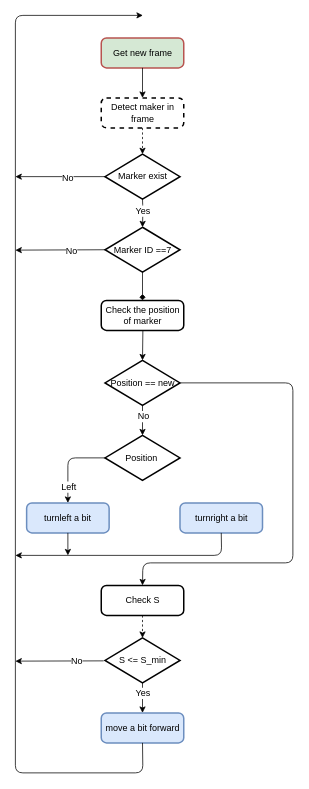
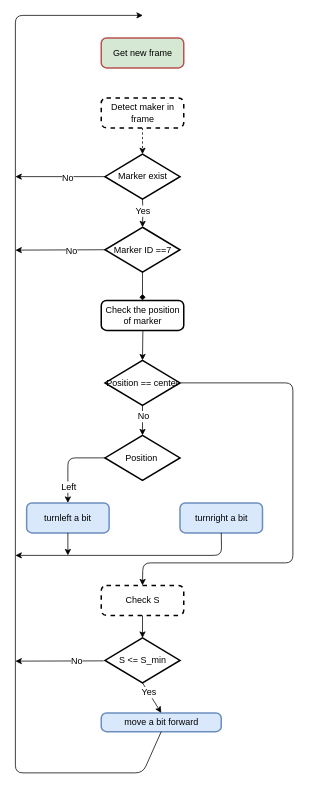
- <mxCell id="24" value="" style="endArrow=classic;html=1;entryX=0.5;entryY=0;entryDx=0;entryDy=0;exitX=0.5;exitY=1;exitDx=0;exitDy=0;" edge="1" parent="1" source="2" target="3"><mxGeometry width="50" height="50" relative="1" as="geometry"><mxPoint x="60" y="160" as="sourcePoint" /><mxPoint x="110" y="110" as="targetPoint" /></mxGeometry></mxCell>
- <mxCell id="7" value="Position == new" style="strokeWidth=2;html=1;shape=mxgraph.flowchart.decision;whiteSpace=wrap;" vertex="1" parent="1"><mxGeometry x="139.5" y="480" width="100" height="60" as="geometry" /></mxCell>
+ <mxCell id="7" value="Position == center" style="strokeWidth=2;html=1;shape=mxgraph.flowchart.decision;whiteSpace=wrap;" vertex="1" parent="1"><mxGeometry x="139.5" y="480" width="100" height="60" as="geometry" /></mxCell>
- <mxCell id="11" value="Check S" style="rounded=1;whiteSpace=wrap;html=1;absoluteArcSize=1;arcSize=14;strokeWidth=2;" vertex="1" parent="1"><mxGeometry x="134.5" y="780" width="110" height="40" as="geometry" /></mxCell>
+ <mxCell id="11" value="Check S" style="rounded=1;whiteSpace=wrap;html=1;absoluteArcSize=1;arcSize=14;strokeWidth=2;dashed=1;" vertex="1" parent="1"><mxGeometry x="134.5" y="780" width="110" height="40" as="geometry" /></mxCell>
- <mxCell id="17" value="" style="endArrow=classic;html=1;entryX=0.5;entryY=0;entryDx=0;entryDy=0;entryPerimeter=0;exitX=0.5;exitY=1;exitDx=0;exitDy=0;dashed=1;" edge="1" parent="1" source="11" target="12"><mxGeometry width="50" height="50" relative="1" as="geometry"><mxPoint x="100" y="930" as="sourcePoint" /><mxPoint x="150" y="880" as="targetPoint" /></mxGeometry></mxCell>
+ <mxCell id="17" value="" style="endArrow=classic;html=1;entryX=0.5;entryY=0;entryDx=0;entryDy=0;entryPerimeter=0;exitX=0.5;exitY=1;exitDx=0;exitDy=0;" edge="1" parent="1" source="11" target="12"><mxGeometry width="50" height="50" relative="1" as="geometry"><mxPoint x="100" y="930" as="sourcePoint" /><mxPoint x="150" y="880" as="targetPoint" /></mxGeometry></mxCell>
- <mxCell id="13" value="move a bit forward" style="rounded=1;whiteSpace=wrap;html=1;absoluteArcSize=1;arcSize=14;strokeWidth=2;fillColor=#dae8fc;strokeColor=#6c8ebf;" vertex="1" parent="1"><mxGeometry x="134.5" y="950" width="110" height="40" as="geometry" /></mxCell>
+ <mxCell id="13" value="move a bit forward" style="rounded=1;whiteSpace=wrap;html=1;absoluteArcSize=1;arcSize=14;strokeWidth=2;fillColor=#dae8fc;strokeColor=#6c8ebf;" vertex="1" parent="1"><mxGeometry x="134.5" y="950" width="160" height="25" as="geometry" /></mxCell>
